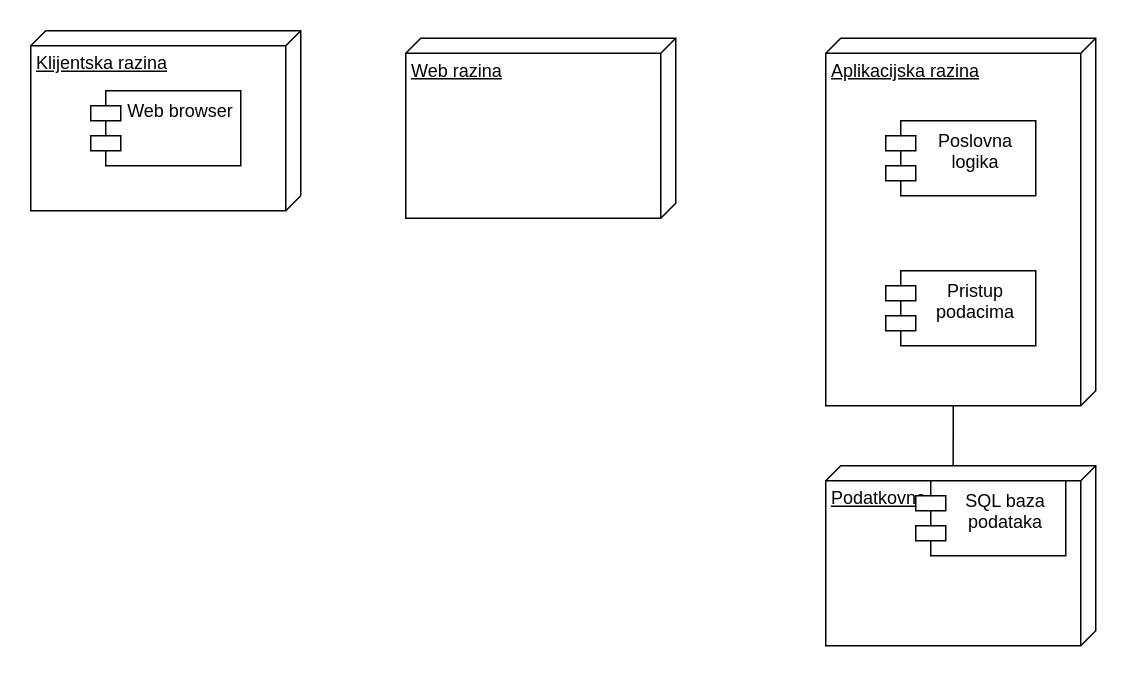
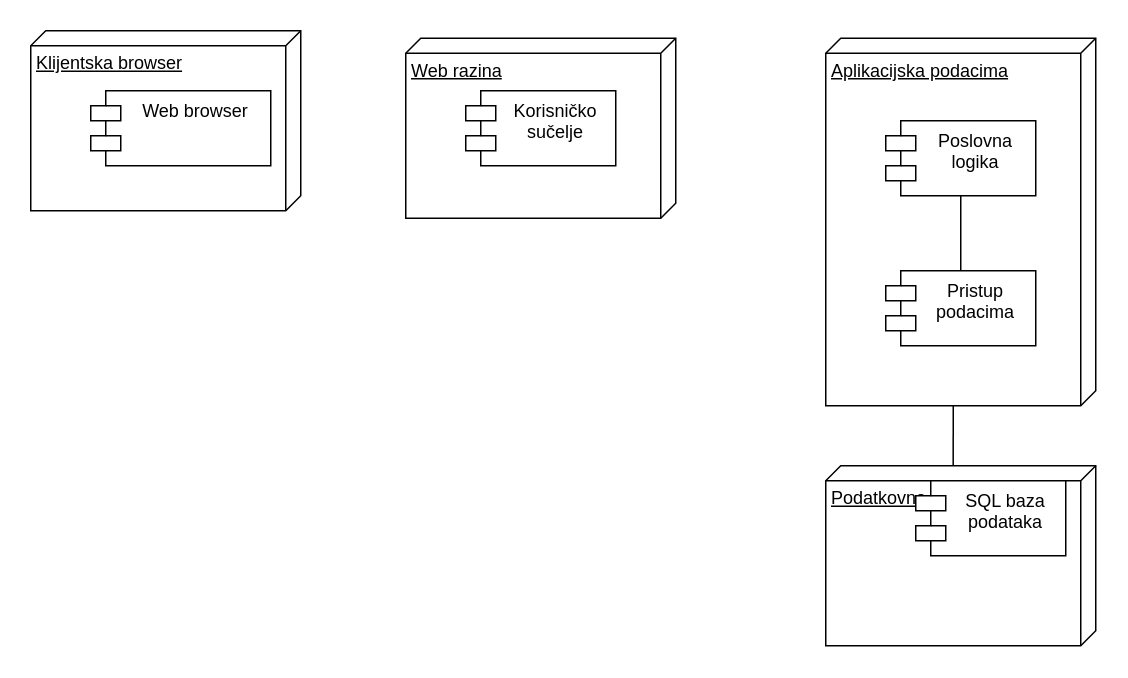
- <mxCell id="2" value="Klijentska razina" style="verticalAlign=top;align=left;spacingTop=8;spacingLeft=2;spacingRight=12;shape=cube;size=10;direction=south;fontStyle=4;html=1;whiteSpace=wrap;" parent="1" vertex="1"><mxGeometry x="20" y="20" width="180" height="120" as="geometry" /></mxCell>
+ <mxCell id="2" value="Klijentska browser" style="verticalAlign=top;align=left;spacingTop=8;spacingLeft=2;spacingRight=12;shape=cube;size=10;direction=south;fontStyle=4;html=1;whiteSpace=wrap;" parent="1" vertex="1"><mxGeometry x="20" y="20" width="180" height="120" as="geometry" /></mxCell>
- <mxCell id="6" value="Aplikacijska razina" style="verticalAlign=top;align=left;spacingTop=8;spacingLeft=2;spacingRight=12;shape=cube;size=10;direction=south;fontStyle=4;html=1;whiteSpace=wrap;" parent="1" vertex="1"><mxGeometry x="550" y="25" width="180" height="245" as="geometry" /></mxCell>
+ <mxCell id="6" value="Aplikacijska podacima" style="verticalAlign=top;align=left;spacingTop=8;spacingLeft=2;spacingRight=12;shape=cube;size=10;direction=south;fontStyle=4;html=1;whiteSpace=wrap;" parent="1" vertex="1"><mxGeometry x="550" y="25" width="180" height="245" as="geometry" /></mxCell>
- <mxCell id="3" value="Web browser" style="shape=module;align=left;spacingLeft=20;align=center;verticalAlign=top;whiteSpace=wrap;html=1;" parent="1" vertex="1"><mxGeometry x="60" y="60" width="100" height="50" as="geometry" /></mxCell>
+ <mxCell id="3" value="Web browser" style="shape=module;align=left;spacingLeft=20;align=center;verticalAlign=top;whiteSpace=wrap;html=1;" parent="1" vertex="1"><mxGeometry x="60" y="60" width="120" height="50" as="geometry" /></mxCell>
+ <mxCell id="5" value="Korisničko sučelje" style="shape=module;align=left;spacingLeft=20;align=center;verticalAlign=top;whiteSpace=wrap;html=1;" parent="1" vertex="1"><mxGeometry x="310" y="60" width="100" height="50" as="geometry" /></mxCell>
+ <mxCell id="11" value="" style="endArrow=none;html=1;rounded=0;entryX=0.5;entryY=1;entryDx=0;entryDy=0;exitX=0.5;exitY=0;exitDx=0;exitDy=0;" parent="1" source="8" target="7" edge="1"><mxGeometry width="50" height="50" relative="1" as="geometry"><mxPoint x="540" y="250" as="sourcePoint" /><mxPoint x="590" y="200" as="targetPoint" /></mxGeometry></mxCell>
